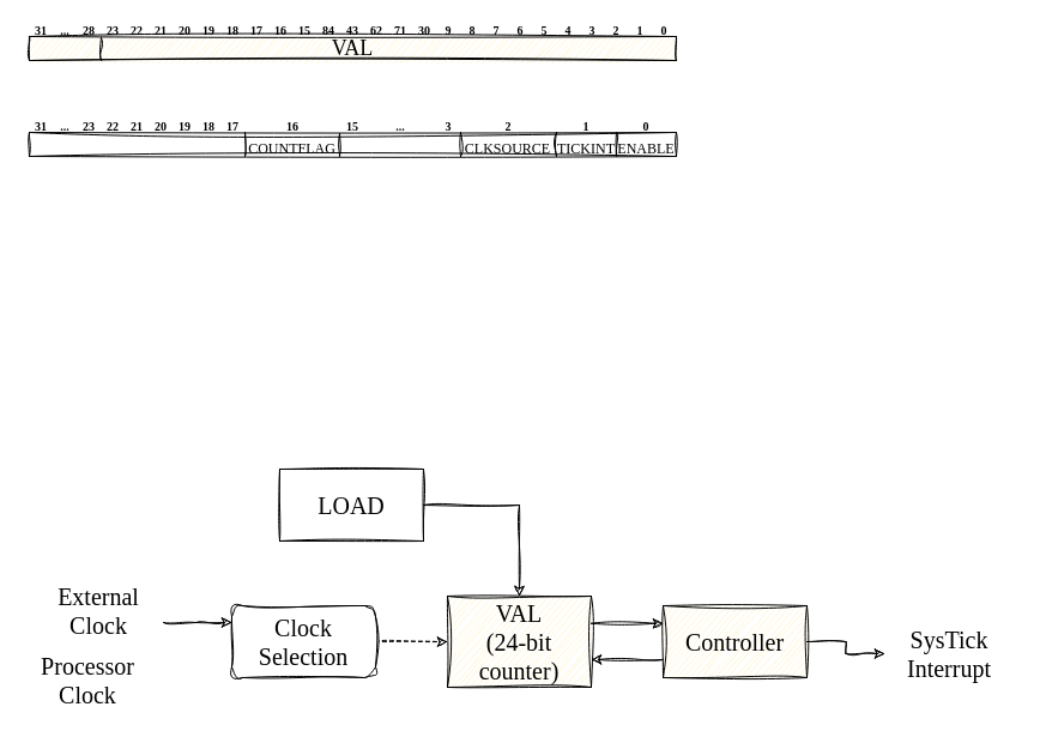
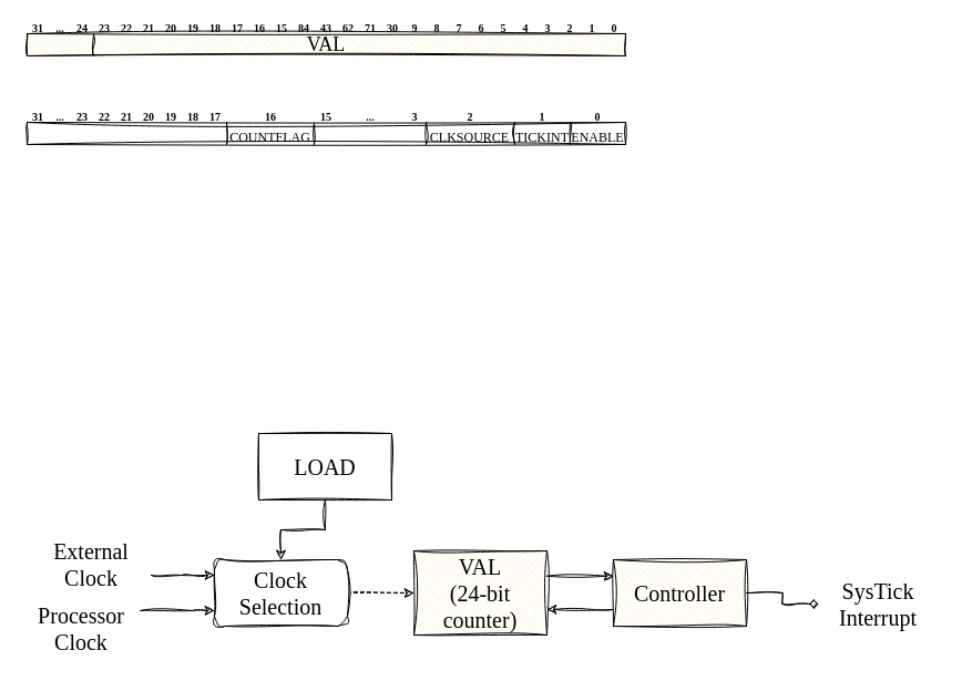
- <mxCell id="4" value="28" style="text;html=1;strokeColor=none;fillColor=none;align=center;verticalAlign=middle;whiteSpace=wrap;rounded=0;fontSize=10;fontFamily=Architects Daughter;strokeWidth=1;fontStyle=1" vertex="1" parent="1"><mxGeometry x="64" y="20" width="20" height="10" as="geometry" /></mxCell>
+ <mxCell id="4" value="24" style="text;html=1;strokeColor=none;fillColor=none;align=center;verticalAlign=middle;whiteSpace=wrap;rounded=0;fontSize=10;fontFamily=Architects Daughter;strokeWidth=1;fontStyle=1" vertex="1" parent="1"><mxGeometry x="64" y="20" width="20" height="10" as="geometry" /></mxCell>
- <mxCell id="60" value="" style="edgeStyle=orthogonalEdgeStyle;rounded=0;sketch=1;hachureGap=4;jiggle=2;curveFitting=1;orthogonalLoop=1;jettySize=auto;html=1;fontFamily=Architects Daughter;fontSource=https%3A%2F%2Ffonts.googleapis.com%2Fcss%3Ffamily%3DArchitects%2BDaughter;fontSize=16;" edge="1" parent="1" source="61" target="59"><mxGeometry relative="1" as="geometry" /></mxCell>
+ <mxCell id="60" value="" style="edgeStyle=orthogonalEdgeStyle;rounded=0;sketch=1;hachureGap=4;jiggle=2;curveFitting=1;orthogonalLoop=1;jettySize=auto;html=1;fontFamily=Architects Daughter;fontSource=https%3A%2F%2Ffonts.googleapis.com%2Fcss%3Ffamily%3DArchitects%2BDaughter;fontSize=16;" edge="1" parent="1" source="61" target="58"><mxGeometry relative="1" as="geometry" /></mxCell>
- <mxCell id="62" value="" style="edgeStyle=orthogonalEdgeStyle;rounded=0;sketch=1;hachureGap=4;jiggle=2;curveFitting=1;orthogonalLoop=1;jettySize=auto;html=1;fontFamily=Architects Daughter;fontSource=https%3A%2F%2Ffonts.googleapis.com%2Fcss%3Ffamily%3DArchitects%2BDaughter;fontSize=16;" edge="1" parent="1" source="63" target="64"><mxGeometry relative="1" as="geometry" /></mxCell>
+ <mxCell id="62" value="" style="edgeStyle=orthogonalEdgeStyle;rounded=0;sketch=1;hachureGap=4;jiggle=2;curveFitting=1;orthogonalLoop=1;jettySize=auto;html=1;fontFamily=Architects Daughter;fontSource=https%3A%2F%2Ffonts.googleapis.com%2Fcss%3Ffamily%3DArchitects%2BDaughter;fontSize=16;endArrow=diamond;" edge="1" parent="1" source="63" target="64"><mxGeometry relative="1" as="geometry" /></mxCell>
+ <mxCell id="67" value="" style="edgeStyle=orthogonalEdgeStyle;rounded=0;sketch=1;hachureGap=4;jiggle=2;curveFitting=1;orthogonalLoop=1;jettySize=auto;html=1;fontFamily=Architects Daughter;fontSource=https%3A%2F%2Ffonts.googleapis.com%2Fcss%3Ffamily%3DArchitects%2BDaughter;fontSize=16;" edge="1" parent="1" source="68" target="58"><mxGeometry relative="1" as="geometry"><Array as="points"><mxPoint x="173" y="551" /><mxPoint x="173" y="551" /></Array></mxGeometry></mxCell>
